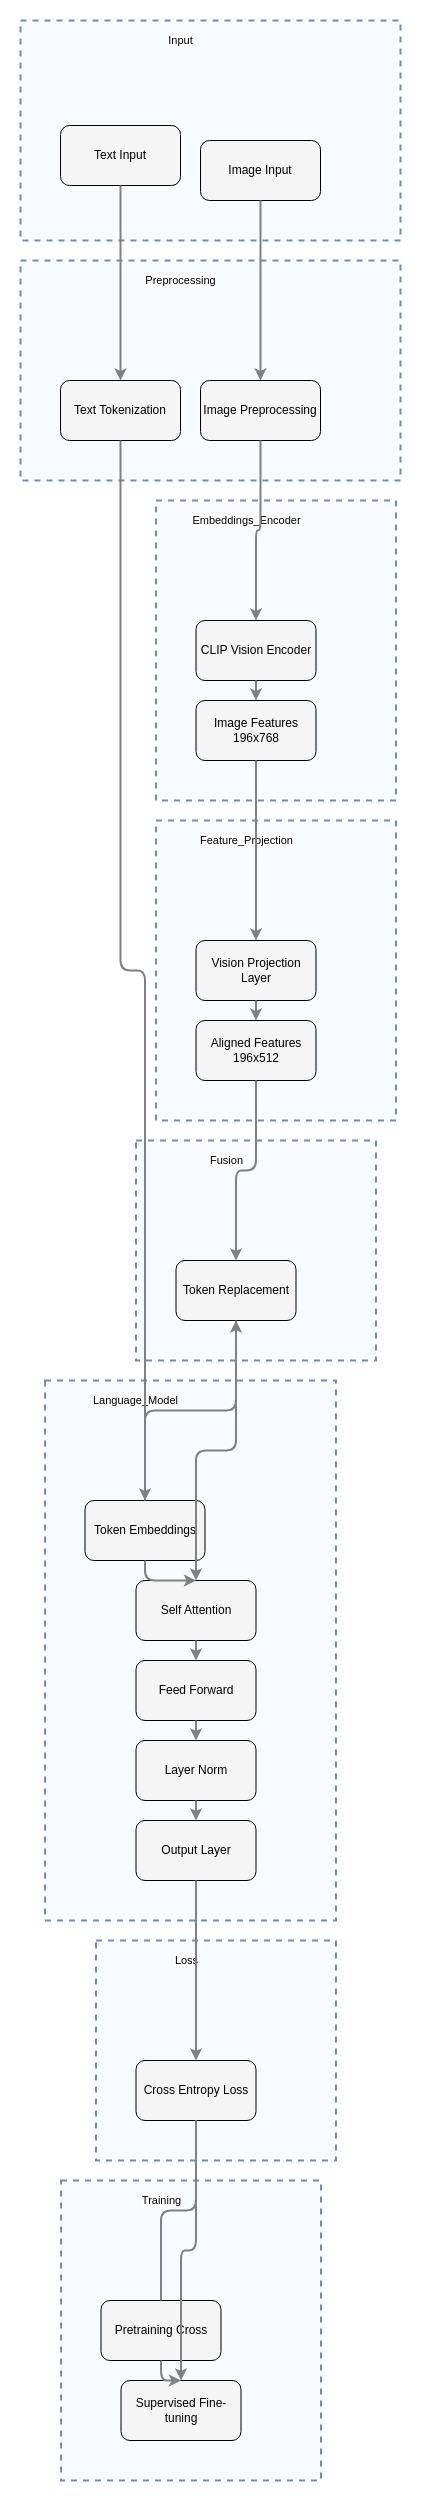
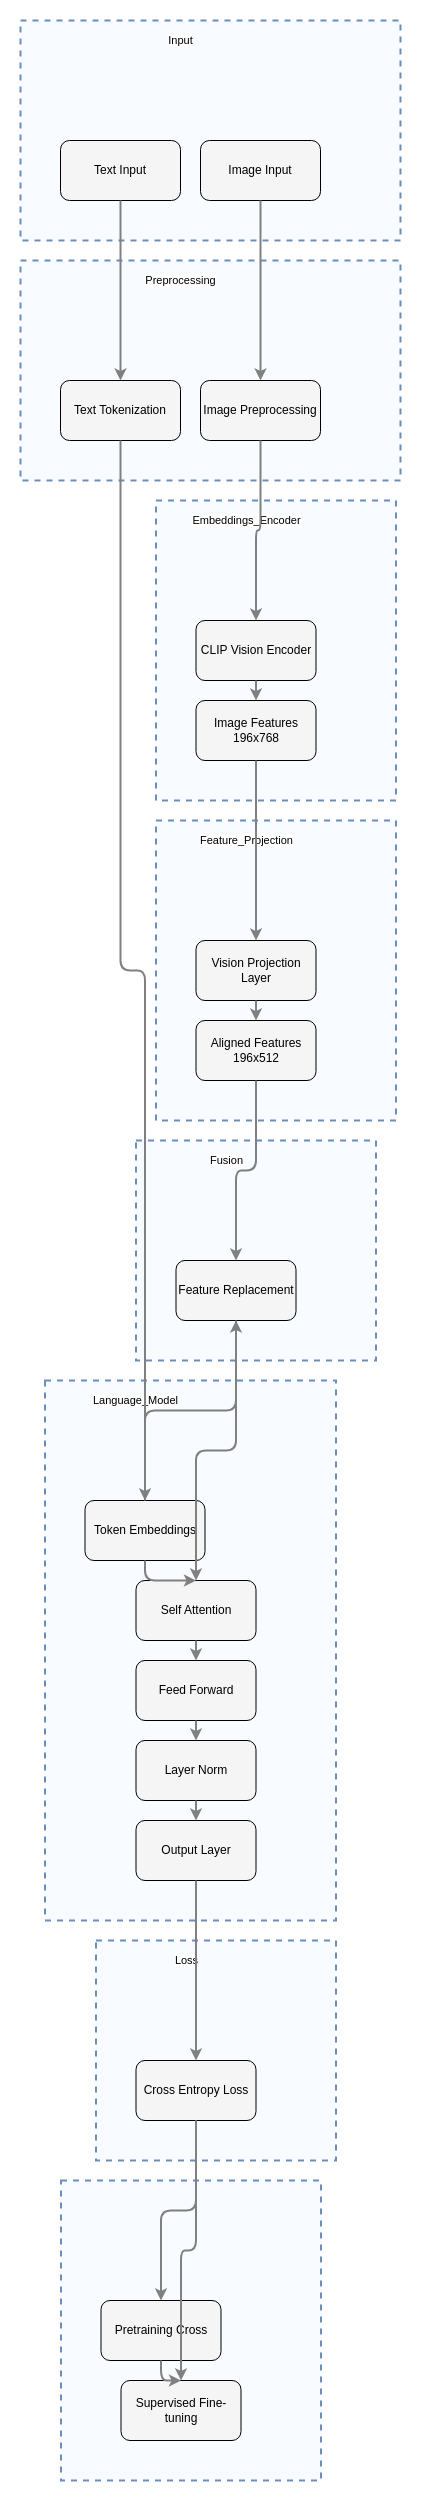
- <mxCell id="19" value="Text Input" style="rounded=1;whiteSpace=wrap;html=1;fillColor=#f5f5f5" vertex="1" parent="16"><mxGeometry x="40" y="105" width="120" height="60" as="geometry" /></mxCell>
+ <mxCell id="19" value="Text Input" style="rounded=1;whiteSpace=wrap;html=1;fillColor=#f5f5f5" vertex="1" parent="16"><mxGeometry x="40" y="120" width="120" height="60" as="geometry" /></mxCell>
- <mxCell id="31" value="Token Replacement" style="rounded=1;whiteSpace=wrap;html=1;fillColor=#f5f5f5" vertex="1" parent="6"><mxGeometry x="40" y="120" width="120" height="60" as="geometry" /></mxCell>
+ <mxCell id="31" value="Feature Replacement" style="rounded=1;whiteSpace=wrap;html=1;fillColor=#f5f5f5" vertex="1" parent="6"><mxGeometry x="40" y="120" width="120" height="60" as="geometry" /></mxCell>
- <mxCell id="5" value="Training" style="edgeLabel;html=1;align=center;verticalAlign=middle;resizable=0;labelBackgroundColor=white;spacing=5" vertex="1" parent="1"><mxGeometry x="68.5" y="2188" width="184" height="24" as="geometry" /></mxCell>
- <mxCell id="51" style="edgeStyle=orthogonalEdgeStyle;rounded=1;orthogonalLoop=1;jettySize=auto;html=1;strokeColor=#808080;strokeWidth=2;jumpStyle=arc;jumpSize=10;spacing=15;labelBackgroundColor=white;labelBorderColor=none;endArrow=none;" edge="1" parent="1" source="34" target="32"><mxGeometry relative="1" as="geometry" /></mxCell>
+ <mxCell id="51" style="edgeStyle=orthogonalEdgeStyle;rounded=1;orthogonalLoop=1;jettySize=auto;html=1;strokeColor=#808080;strokeWidth=2;jumpStyle=arc;jumpSize=10;spacing=15;labelBackgroundColor=white;labelBorderColor=none" edge="1" parent="1" source="34" target="32"><mxGeometry relative="1" as="geometry" /></mxCell>
